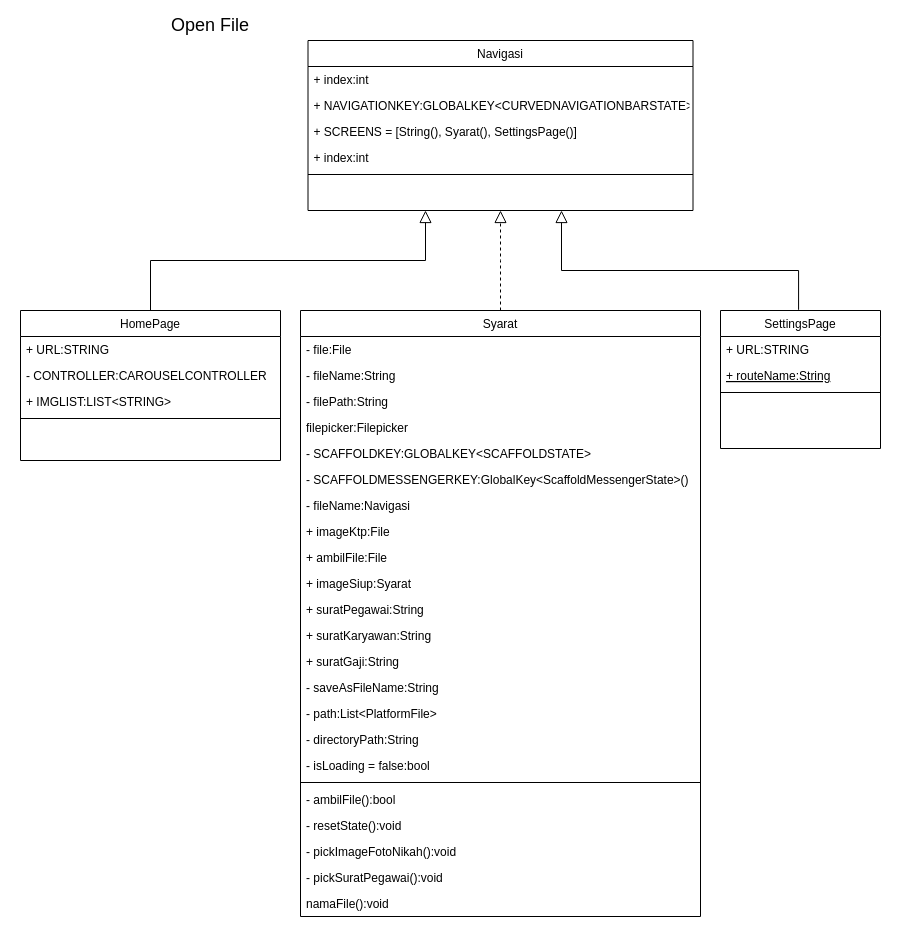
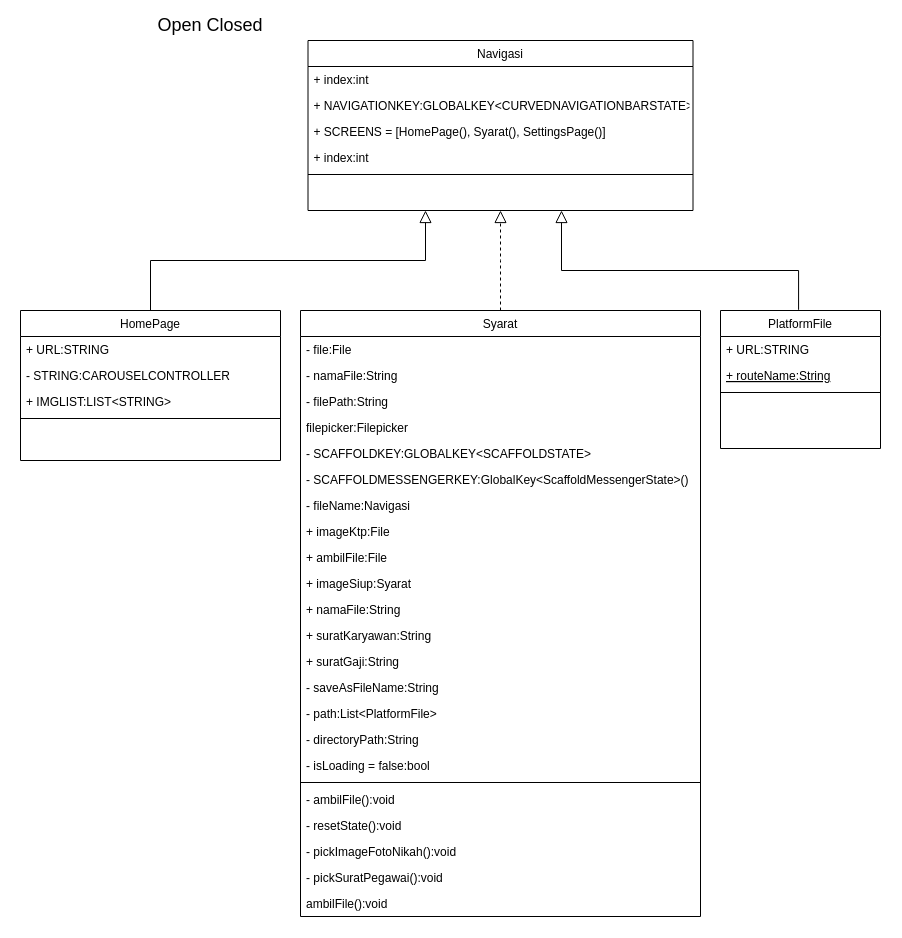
- <mxCell id="47" value="&lt;font style=&quot;font-size: 18px&quot;&gt;Open File&lt;/font&gt;" style="text;html=1;strokeColor=none;fillColor=none;align=center;verticalAlign=middle;whiteSpace=wrap;rounded=0;hachureGap=4;pointerEvents=0;" vertex="1" parent="1"><mxGeometry x="140" y="20" width="140" height="10" as="geometry" /></mxCell>
+ <mxCell id="47" value="&lt;font style=&quot;font-size: 18px&quot;&gt;Open Closed&lt;/font&gt;" style="text;html=1;strokeColor=none;fillColor=none;align=center;verticalAlign=middle;whiteSpace=wrap;rounded=0;hachureGap=4;pointerEvents=0;" vertex="1" parent="1"><mxGeometry x="140" y="20" width="140" height="10" as="geometry" /></mxCell>
- <mxCell id="5" value="+ SCREENS = [String(), Syarat(), SettingsPage()]" style="text;align=left;verticalAlign=top;spacingLeft=4;spacingRight=4;overflow=hidden;rotatable=0;points=[[0,0.5],[1,0.5]];portConstraint=eastwest;" vertex="1" parent="2"><mxGeometry y="78" width="385" height="26" as="geometry" /></mxCell>
+ <mxCell id="5" value="+ SCREENS = [HomePage(), Syarat(), SettingsPage()]" style="text;align=left;verticalAlign=top;spacingLeft=4;spacingRight=4;overflow=hidden;rotatable=0;points=[[0,0.5],[1,0.5]];portConstraint=eastwest;" vertex="1" parent="2"><mxGeometry y="78" width="385" height="26" as="geometry" /></mxCell>
- <mxCell id="41" value="SettingsPage" style="swimlane;fontStyle=0;align=center;verticalAlign=top;childLayout=stackLayout;horizontal=1;startSize=26;horizontalStack=0;resizeParent=1;resizeLast=0;collapsible=1;marginBottom=0;rounded=0;shadow=0;strokeWidth=1;" vertex="1" parent="1"><mxGeometry x="720" y="310" width="160" height="138" as="geometry"><mxRectangle x="230" y="140" width="160" height="26" as="alternateBounds" /></mxGeometry></mxCell>
+ <mxCell id="41" value="PlatformFile" style="swimlane;fontStyle=0;align=center;verticalAlign=top;childLayout=stackLayout;horizontal=1;startSize=26;horizontalStack=0;resizeParent=1;resizeLast=0;collapsible=1;marginBottom=0;rounded=0;shadow=0;strokeWidth=1;" vertex="1" parent="1"><mxGeometry x="720" y="310" width="160" height="138" as="geometry"><mxRectangle x="230" y="140" width="160" height="26" as="alternateBounds" /></mxGeometry></mxCell>
- <mxCell id="11" value="- CONTROLLER:CAROUSELCONTROLLER" style="text;align=left;verticalAlign=top;spacingLeft=4;spacingRight=4;overflow=hidden;rotatable=0;points=[[0,0.5],[1,0.5]];portConstraint=eastwest;rounded=0;shadow=0;html=0;" parent="9" vertex="1"><mxGeometry y="52" width="260" height="26" as="geometry" /></mxCell>
+ <mxCell id="11" value="- STRING:CAROUSELCONTROLLER" style="text;align=left;verticalAlign=top;spacingLeft=4;spacingRight=4;overflow=hidden;rotatable=0;points=[[0,0.5],[1,0.5]];portConstraint=eastwest;rounded=0;shadow=0;html=0;" parent="9" vertex="1"><mxGeometry y="52" width="260" height="26" as="geometry" /></mxCell>
- <mxCell id="18" value="- fileName:String" style="text;align=left;verticalAlign=top;spacingLeft=4;spacingRight=4;overflow=hidden;rotatable=0;points=[[0,0.5],[1,0.5]];portConstraint=eastwest;" parent="16" vertex="1"><mxGeometry y="52" width="400" height="26" as="geometry" /></mxCell>
+ <mxCell id="18" value="- namaFile:String" style="text;align=left;verticalAlign=top;spacingLeft=4;spacingRight=4;overflow=hidden;rotatable=0;points=[[0,0.5],[1,0.5]];portConstraint=eastwest;" parent="16" vertex="1"><mxGeometry y="52" width="400" height="26" as="geometry" /></mxCell>
- <mxCell id="27" value="+ suratPegawai:String" style="text;align=left;verticalAlign=top;spacingLeft=4;spacingRight=4;overflow=hidden;rotatable=0;points=[[0,0.5],[1,0.5]];portConstraint=eastwest;" vertex="1" parent="16"><mxGeometry y="286" width="400" height="26" as="geometry" /></mxCell>
+ <mxCell id="27" value="+ namaFile:String" style="text;align=left;verticalAlign=top;spacingLeft=4;spacingRight=4;overflow=hidden;rotatable=0;points=[[0,0.5],[1,0.5]];portConstraint=eastwest;" vertex="1" parent="16"><mxGeometry y="286" width="400" height="26" as="geometry" /></mxCell>
- <mxCell id="35" value="- ambilFile():bool" style="text;align=left;verticalAlign=top;spacingLeft=4;spacingRight=4;overflow=hidden;rotatable=0;points=[[0,0.5],[1,0.5]];portConstraint=eastwest;" vertex="1" parent="16"><mxGeometry y="476" width="400" height="26" as="geometry" /></mxCell>
+ <mxCell id="35" value="- ambilFile():void" style="text;align=left;verticalAlign=top;spacingLeft=4;spacingRight=4;overflow=hidden;rotatable=0;points=[[0,0.5],[1,0.5]];portConstraint=eastwest;" vertex="1" parent="16"><mxGeometry y="476" width="400" height="26" as="geometry" /></mxCell>
- <mxCell id="39" value="namaFile():void" style="text;align=left;verticalAlign=top;spacingLeft=4;spacingRight=4;overflow=hidden;rotatable=0;points=[[0,0.5],[1,0.5]];portConstraint=eastwest;" vertex="1" parent="16"><mxGeometry y="580" width="400" height="26" as="geometry" /></mxCell>
+ <mxCell id="39" value="ambilFile():void" style="text;align=left;verticalAlign=top;spacingLeft=4;spacingRight=4;overflow=hidden;rotatable=0;points=[[0,0.5],[1,0.5]];portConstraint=eastwest;" vertex="1" parent="16"><mxGeometry y="580" width="400" height="26" as="geometry" /></mxCell>
